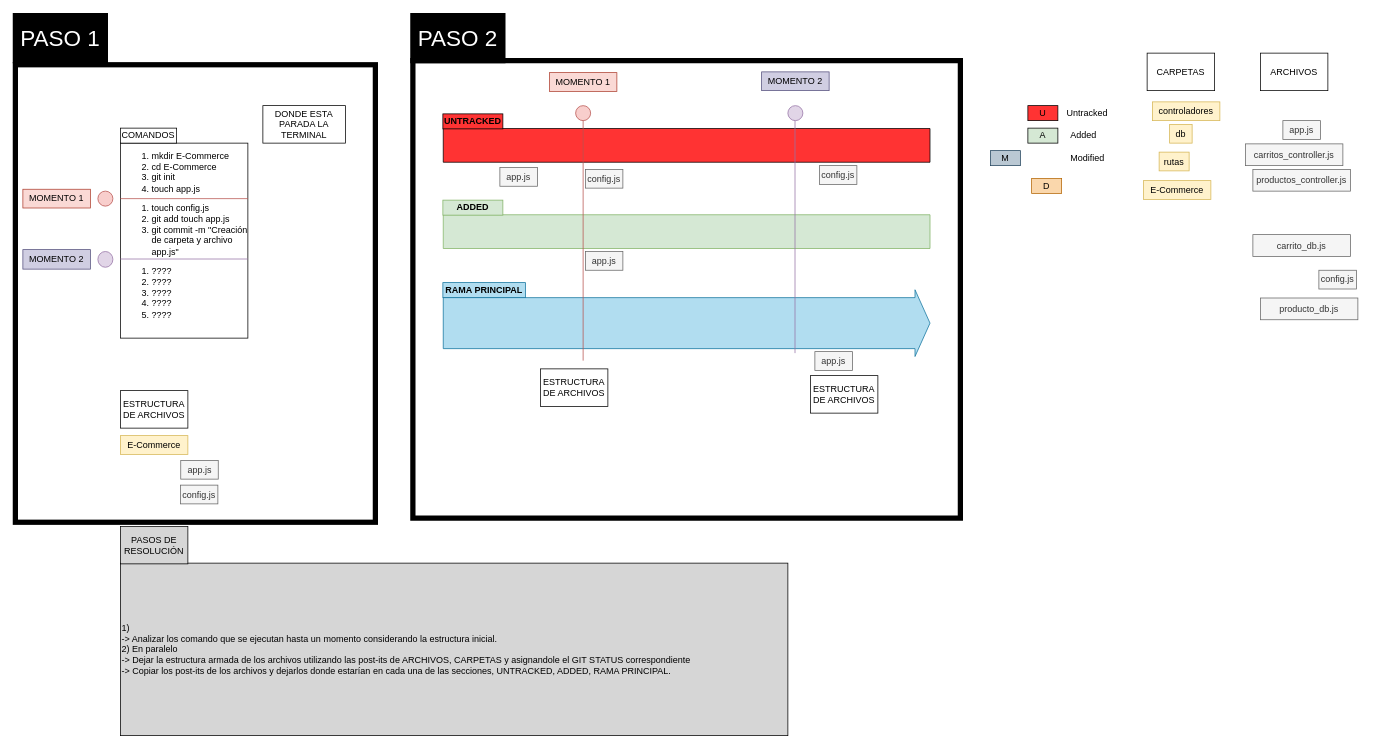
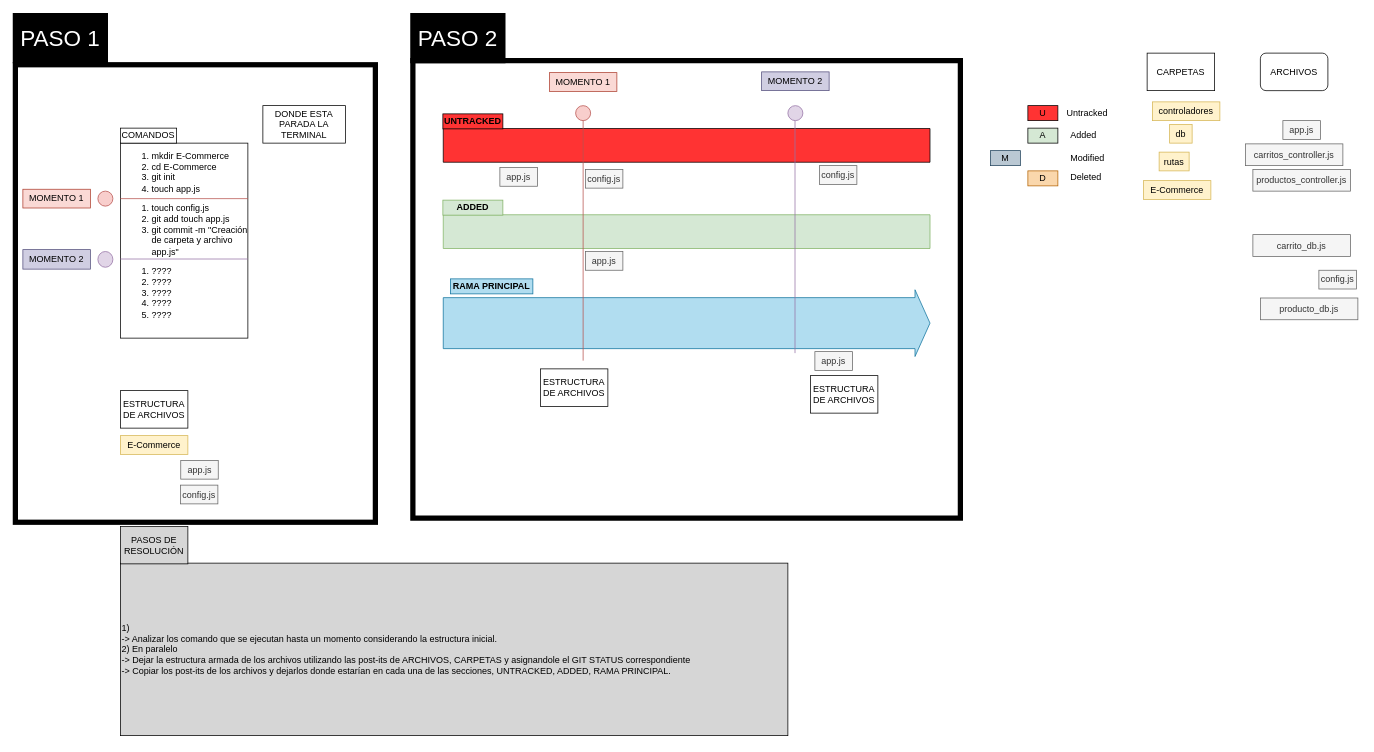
- <mxCell id="24" value="ARCHIVOS" style="rounded=0;whiteSpace=wrap;html=1;" parent="1" vertex="1"><mxGeometry x="1680" y="70" width="90" height="50" as="geometry" /></mxCell>
+ <mxCell id="24" value="ARCHIVOS" style="whiteSpace=wrap;html=1;rounded=1;" parent="1" vertex="1"><mxGeometry x="1680" y="70" width="90" height="50" as="geometry" /></mxCell>
+ <mxCell id="46" value="Deleted" style="text;html=1;align=left;verticalAlign=middle;resizable=0;points=[];autosize=1;" parent="1" vertex="1"><mxGeometry x="1425" y="225" width="60" height="20" as="geometry" /></mxCell>
- <mxCell id="42" value="D" style="rounded=0;whiteSpace=wrap;html=1;fillColor=#fad7ac;strokeColor=#b46504;" parent="1" vertex="1"><mxGeometry x="1375" y="237" width="40" height="20" as="geometry" /></mxCell>
+ <mxCell id="42" value="D" style="rounded=0;whiteSpace=wrap;html=1;fillColor=#fad7ac;strokeColor=#b46504;" parent="1" vertex="1"><mxGeometry x="1370" y="227" width="40" height="20" as="geometry" /></mxCell>
- <mxCell id="15" value="RAMA PRINCIPAL" style="rounded=0;whiteSpace=wrap;html=1;fillColor=#b1ddf0;strokeColor=#10739e;fontStyle=1" parent="1" vertex="1"><mxGeometry x="590" y="376" width="110" height="20" as="geometry" /></mxCell>
+ <mxCell id="15" value="RAMA PRINCIPAL" style="rounded=0;whiteSpace=wrap;html=1;fillColor=#b1ddf0;strokeColor=#10739e;fontStyle=1" parent="1" vertex="1"><mxGeometry x="600" y="371" width="110" height="20" as="geometry" /></mxCell>
